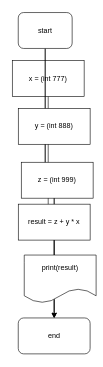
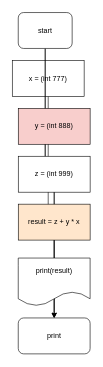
- <mxCell id="8" value="y = (int 888)" style="rounded=0;whiteSpace=wrap;html=1;" parent="1" vertex="1"><mxGeometry x="30" y="180" width="120" height="60" as="geometry" /></mxCell>
+ <mxCell id="8" value="y = (int 888)" style="rounded=0;whiteSpace=wrap;html=1;fillColor=#f8cecc;" parent="1" vertex="1"><mxGeometry x="30" y="180" width="120" height="60" as="geometry" /></mxCell>
- <mxCell id="9" value="z = (int 999)" style="rounded=0;whiteSpace=wrap;html=1;" parent="1" vertex="1"><mxGeometry x="35" y="270" width="120" height="60" as="geometry" /></mxCell>
+ <mxCell id="9" value="z = (int 999)" style="rounded=0;whiteSpace=wrap;html=1;" parent="1" vertex="1"><mxGeometry x="30" y="260" width="120" height="60" as="geometry" /></mxCell>
- <mxCell id="10" value="&lt;span class=&quot;hljs-string&quot;&gt;result&lt;/span&gt; &lt;span class=&quot;hljs-string&quot;&gt;=&lt;/span&gt; &lt;span class=&quot;hljs-string&quot;&gt;z&lt;/span&gt; &lt;span class=&quot;hljs-string&quot;&gt;+&lt;/span&gt; &lt;span class=&quot;hljs-string&quot;&gt;y&lt;/span&gt; &lt;span class=&quot;hljs-string&quot;&gt;*&lt;/span&gt; &lt;span class=&quot;hljs-string&quot;&gt;x&lt;/span&gt;" style="rounded=0;whiteSpace=wrap;html=1;" parent="1" vertex="1"><mxGeometry x="30" y="340" width="120" height="60" as="geometry" /></mxCell>
+ <mxCell id="10" value="&lt;span class=&quot;hljs-string&quot;&gt;result&lt;/span&gt; &lt;span class=&quot;hljs-string&quot;&gt;=&lt;/span&gt; &lt;span class=&quot;hljs-string&quot;&gt;z&lt;/span&gt; &lt;span class=&quot;hljs-string&quot;&gt;+&lt;/span&gt; &lt;span class=&quot;hljs-string&quot;&gt;y&lt;/span&gt; &lt;span class=&quot;hljs-string&quot;&gt;*&lt;/span&gt; &lt;span class=&quot;hljs-string&quot;&gt;x&lt;/span&gt;" style="rounded=0;whiteSpace=wrap;html=1;fillColor=#ffe6cc;" parent="1" vertex="1"><mxGeometry x="30" y="340" width="120" height="60" as="geometry" /></mxCell>
- <mxCell id="11" value="&#10;&lt;span class=&quot;hljs-built_in&quot;&gt;print&lt;/span&gt;(result)&#10;&#10;" style="shape=document;whiteSpace=wrap;html=1;boundedLbl=1;" parent="1" vertex="1"><mxGeometry x="40" y="425" width="120" height="80" as="geometry" /></mxCell>
+ <mxCell id="11" value="&#10;&lt;span class=&quot;hljs-built_in&quot;&gt;print&lt;/span&gt;(result)&#10;&#10;" style="shape=document;whiteSpace=wrap;html=1;boundedLbl=1;" parent="1" vertex="1"><mxGeometry x="30" y="430" width="120" height="80" as="geometry" /></mxCell>
- <mxCell id="2" value="end" style="rounded=1;whiteSpace=wrap;html=1;" parent="1" vertex="1"><mxGeometry x="30" y="530" width="120" height="60" as="geometry" /></mxCell>
+ <mxCell id="2" value="print" style="rounded=1;whiteSpace=wrap;html=1;" parent="1" vertex="1"><mxGeometry x="30" y="530" width="120" height="60" as="geometry" /></mxCell>
